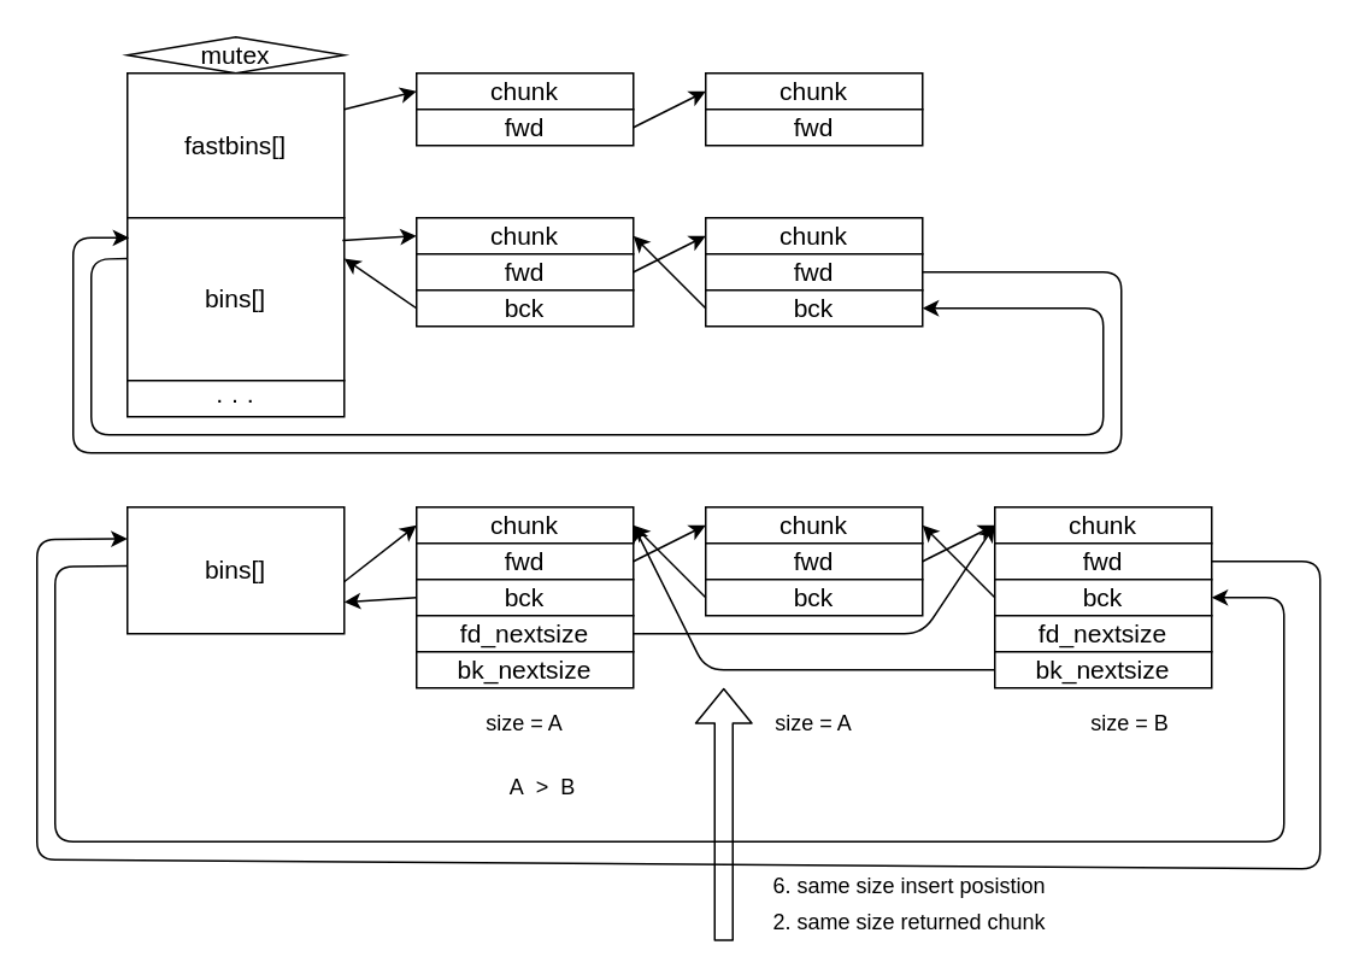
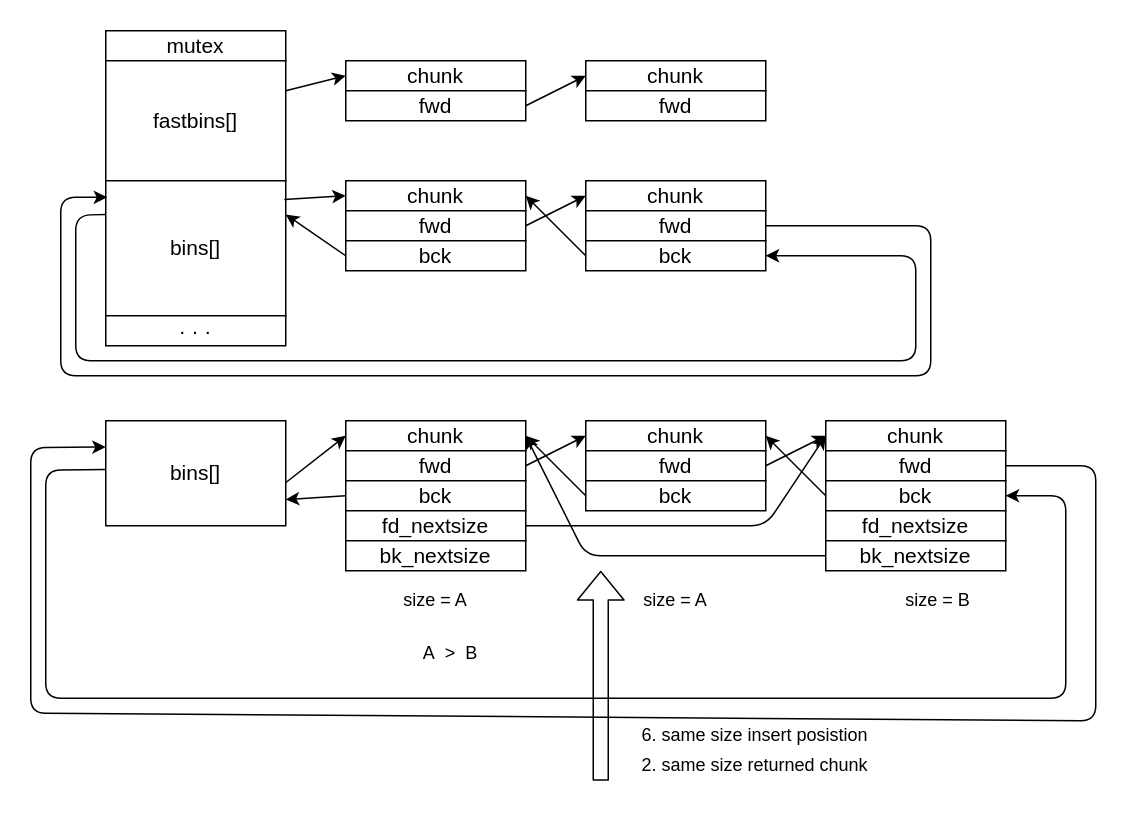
- <mxCell id="2" value="mutex" style="rhombus;whiteSpace=wrap;html=1;fontSize=14;" parent="1" vertex="1"><mxGeometry x="70" y="20" width="120" height="20" as="geometry" /></mxCell>
+ <mxCell id="2" value="mutex" style="rounded=0;whiteSpace=wrap;html=1;fontSize=14;" parent="1" vertex="1"><mxGeometry x="70" y="20" width="120" height="20" as="geometry" /></mxCell>
